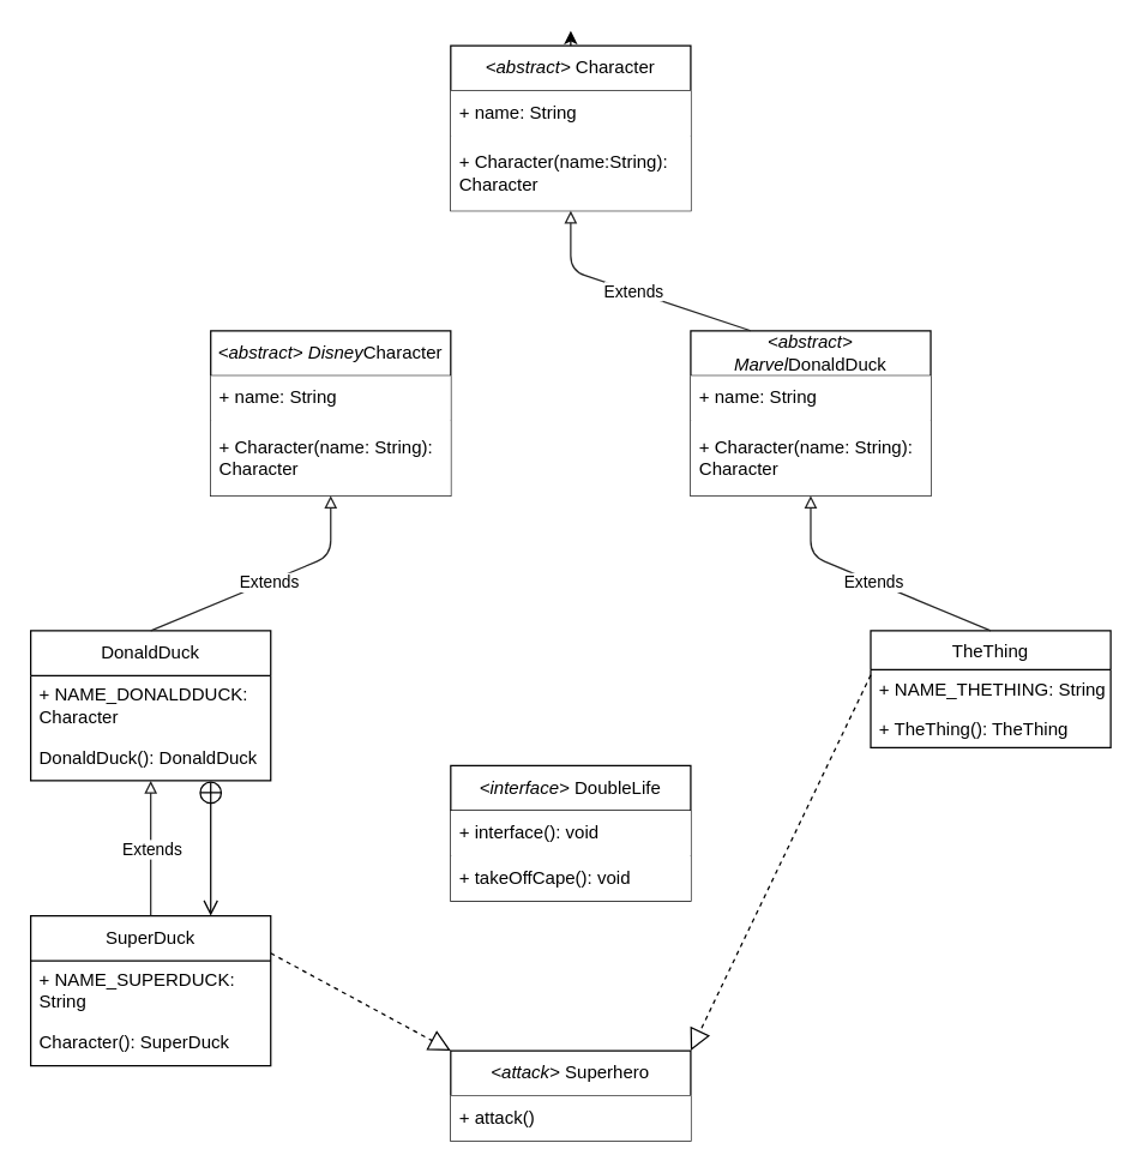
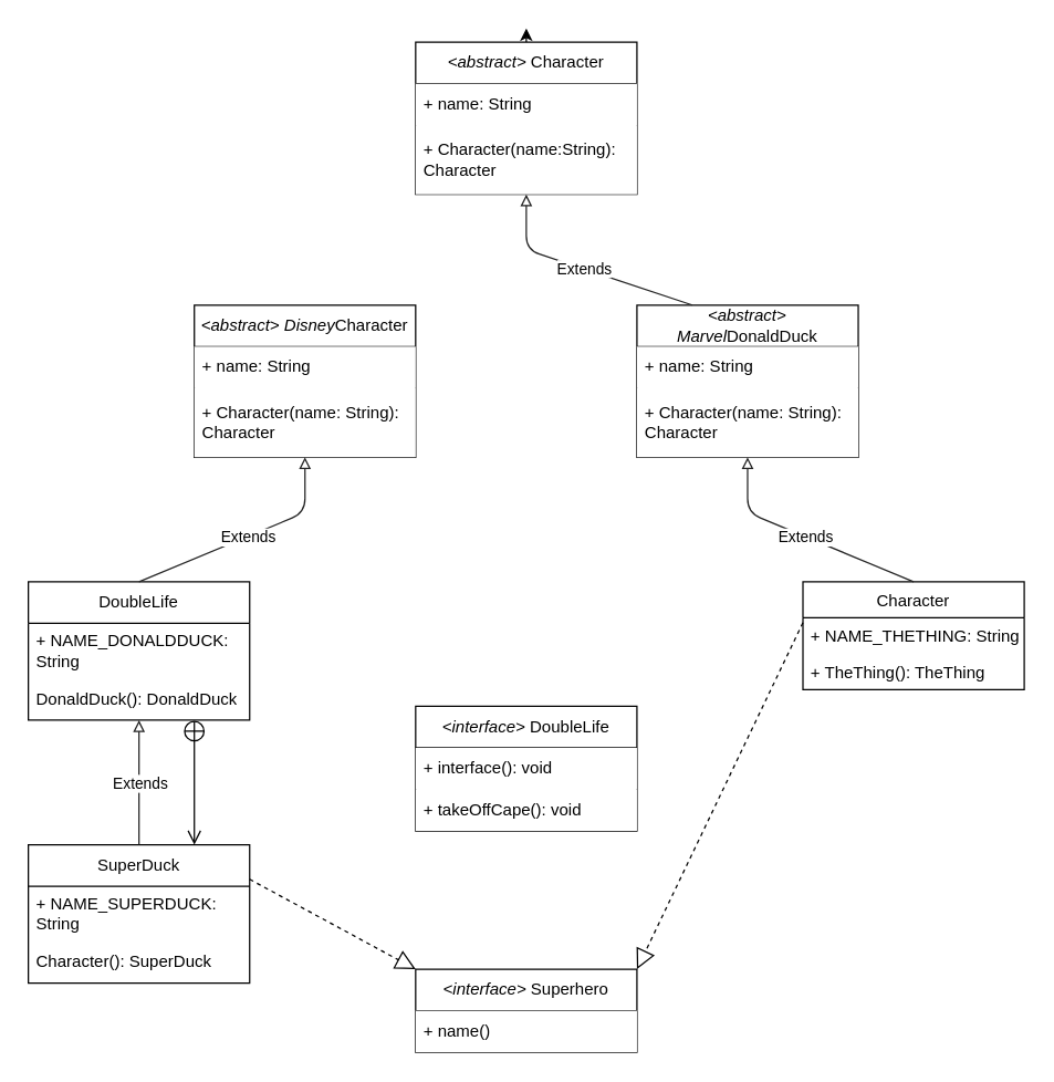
- <mxCell id="31" value="TheThing" style="swimlane;fontStyle=0;childLayout=stackLayout;horizontal=1;startSize=26;fillColor=none;horizontalStack=0;resizeParent=1;resizeParentMax=0;resizeLast=0;collapsible=1;marginBottom=0;" parent="1" vertex="1"><mxGeometry x="580" y="420" width="160" height="78" as="geometry" /></mxCell>
+ <mxCell id="31" value="Character" style="swimlane;fontStyle=0;childLayout=stackLayout;horizontal=1;startSize=26;fillColor=none;horizontalStack=0;resizeParent=1;resizeParentMax=0;resizeLast=0;collapsible=1;marginBottom=0;" parent="1" vertex="1"><mxGeometry x="580" y="420" width="160" height="78" as="geometry" /></mxCell>
- <mxCell id="19" value="DonaldDuck" style="swimlane;fontStyle=0;childLayout=stackLayout;horizontal=1;startSize=30;horizontalStack=0;resizeParent=1;resizeParentMax=0;resizeLast=0;collapsible=1;marginBottom=0;whiteSpace=wrap;html=1;fillColor=default;gradientColor=none;swimlaneFillColor=default;" parent="1" vertex="1"><mxGeometry x="20" y="420" width="160" height="100" as="geometry" /></mxCell>
+ <mxCell id="19" value="DoubleLife" style="swimlane;fontStyle=0;childLayout=stackLayout;horizontal=1;startSize=30;horizontalStack=0;resizeParent=1;resizeParentMax=0;resizeLast=0;collapsible=1;marginBottom=0;whiteSpace=wrap;html=1;fillColor=default;gradientColor=none;swimlaneFillColor=default;" parent="1" vertex="1"><mxGeometry x="20" y="420" width="160" height="100" as="geometry" /></mxCell>
- <mxCell id="20" value="+ NAME_DONALDDUCK: Character" style="text;strokeColor=none;fillColor=none;align=left;verticalAlign=middle;spacingLeft=4;spacingRight=4;overflow=hidden;points=[[0,0.5],[1,0.5]];portConstraint=eastwest;rotatable=0;whiteSpace=wrap;html=1;" parent="19" vertex="1"><mxGeometry y="30" width="160" height="40" as="geometry" /></mxCell>
+ <mxCell id="20" value="+ NAME_DONALDDUCK: String" style="text;strokeColor=none;fillColor=none;align=left;verticalAlign=middle;spacingLeft=4;spacingRight=4;overflow=hidden;points=[[0,0.5],[1,0.5]];portConstraint=eastwest;rotatable=0;whiteSpace=wrap;html=1;" parent="19" vertex="1"><mxGeometry y="30" width="160" height="40" as="geometry" /></mxCell>
- <mxCell id="15" value="&lt;i&gt;&amp;lt;attack&amp;gt; &lt;/i&gt;Superhero" style="swimlane;fontStyle=0;childLayout=stackLayout;horizontal=1;startSize=30;horizontalStack=0;resizeParent=1;resizeParentMax=0;resizeLast=0;collapsible=1;marginBottom=0;whiteSpace=wrap;html=1;gradientColor=none;" parent="1" vertex="1"><mxGeometry x="300" y="700" width="160" height="60" as="geometry" /></mxCell>
+ <mxCell id="15" value="&lt;i&gt;&amp;lt;interface&amp;gt; &lt;/i&gt;Superhero" style="swimlane;fontStyle=0;childLayout=stackLayout;horizontal=1;startSize=30;horizontalStack=0;resizeParent=1;resizeParentMax=0;resizeLast=0;collapsible=1;marginBottom=0;whiteSpace=wrap;html=1;gradientColor=none;" parent="1" vertex="1"><mxGeometry x="300" y="700" width="160" height="60" as="geometry" /></mxCell>
- <mxCell id="16" value="+ attack()" style="text;strokeColor=none;fillColor=default;align=left;verticalAlign=middle;spacingLeft=4;spacingRight=4;overflow=hidden;points=[[0,0.5],[1,0.5]];portConstraint=eastwest;rotatable=0;whiteSpace=wrap;html=1;" parent="15" vertex="1"><mxGeometry y="30" width="160" height="30" as="geometry" /></mxCell>
+ <mxCell id="16" value="+ name()" style="text;strokeColor=none;fillColor=default;align=left;verticalAlign=middle;spacingLeft=4;spacingRight=4;overflow=hidden;points=[[0,0.5],[1,0.5]];portConstraint=eastwest;rotatable=0;whiteSpace=wrap;html=1;" parent="15" vertex="1"><mxGeometry y="30" width="160" height="30" as="geometry" /></mxCell>
